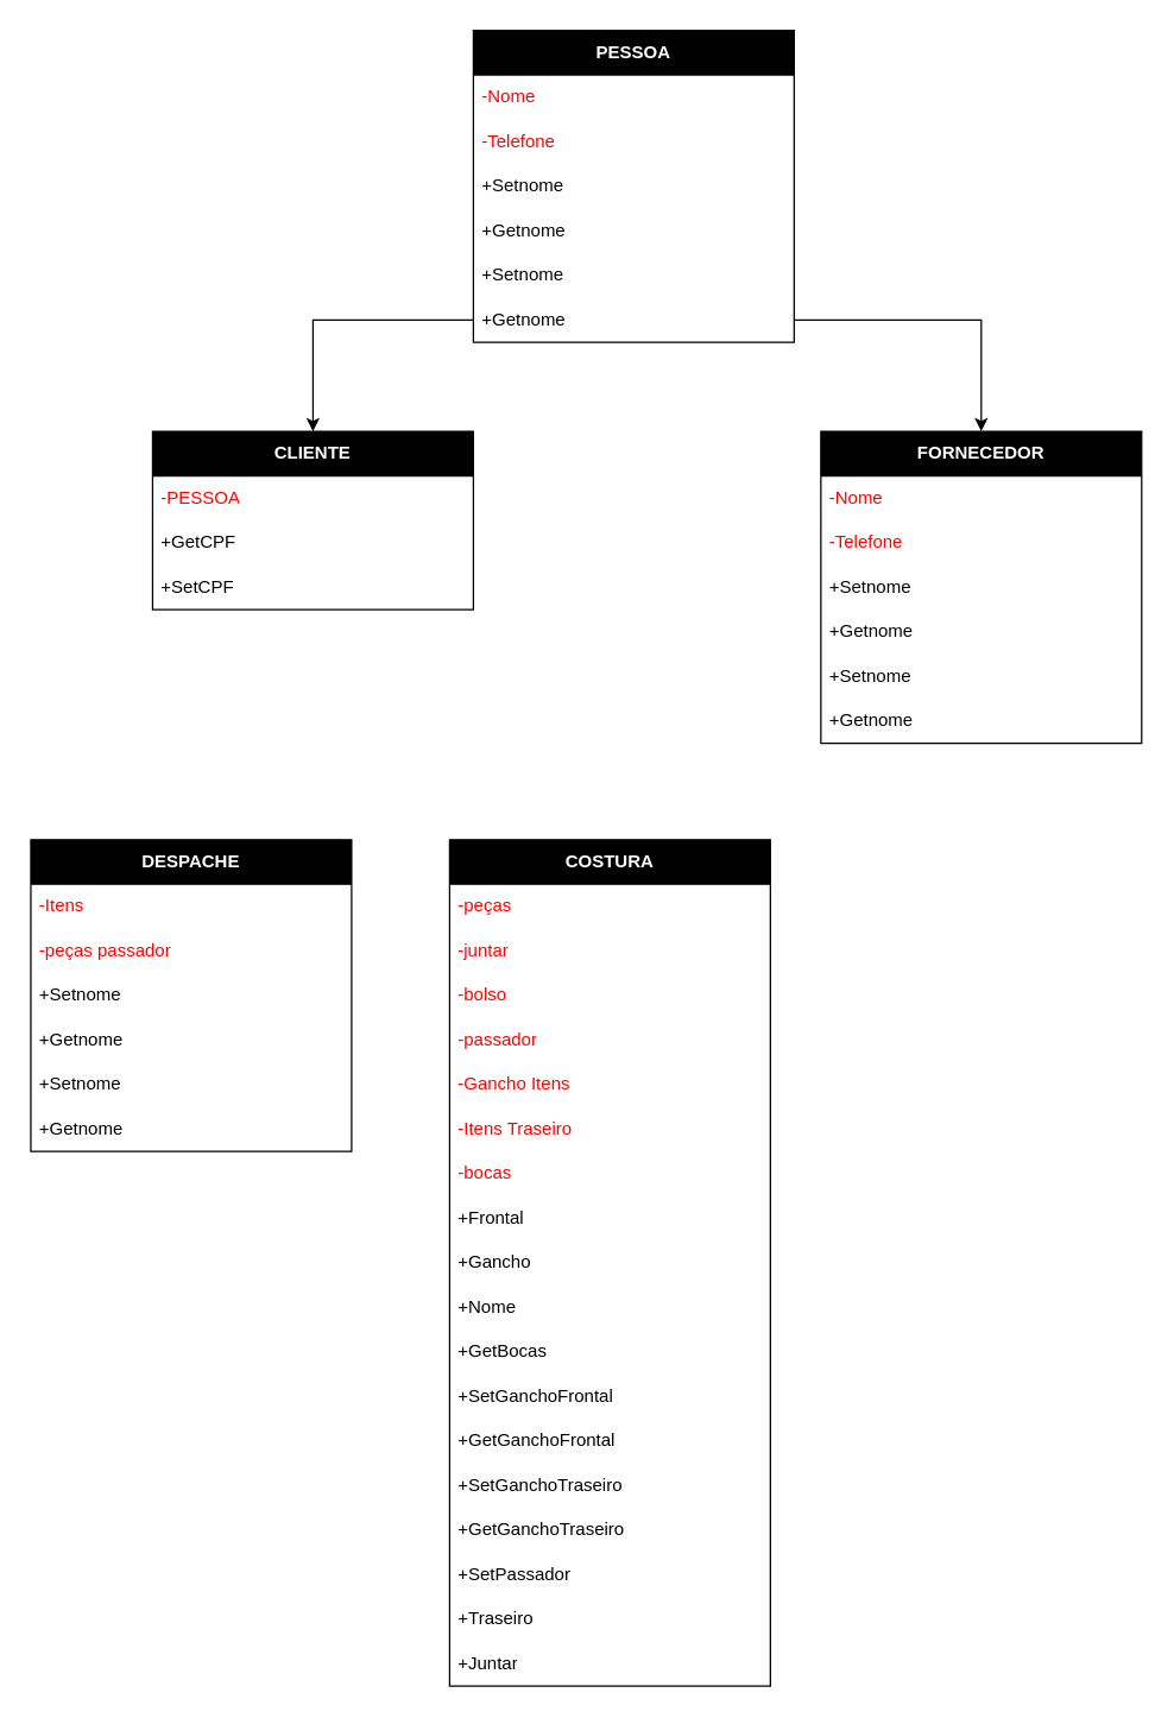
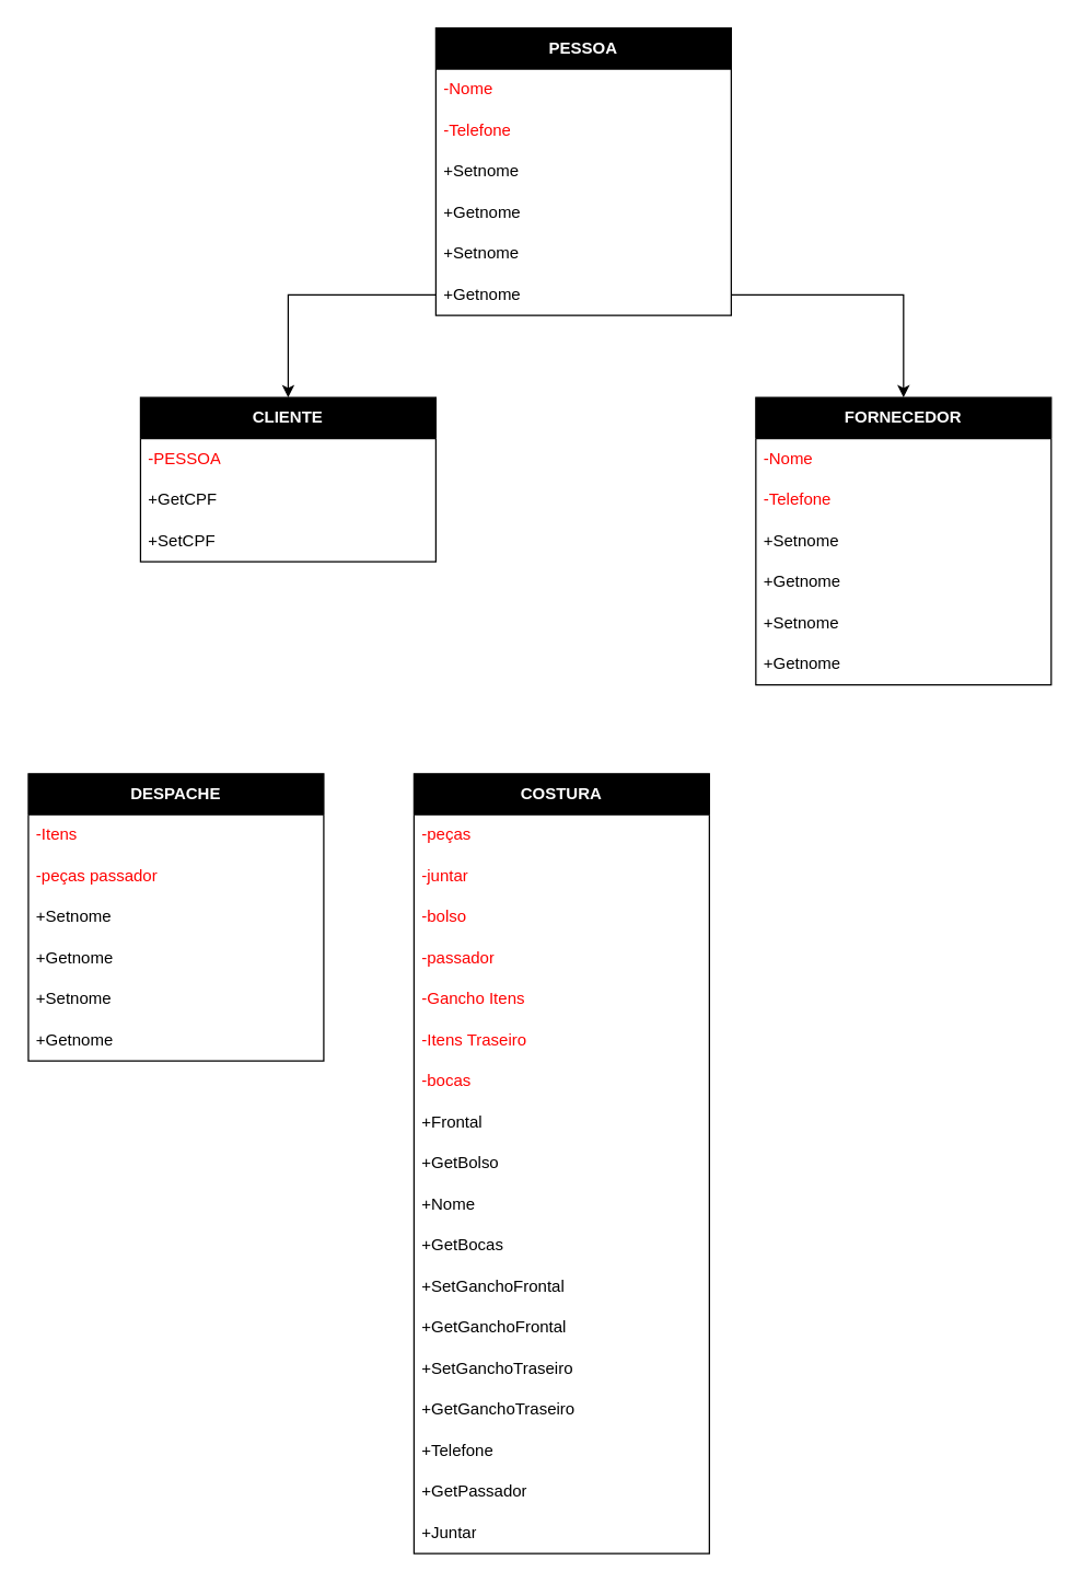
- <mxCell id="31" value="+Gancho" style="text;strokeColor=none;fillColor=none;align=left;verticalAlign=middle;spacingLeft=4;spacingRight=4;overflow=hidden;points=[[0,0.5],[1,0.5]];portConstraint=eastwest;rotatable=0;whiteSpace=wrap;html=1;" vertex="1" parent="22"><mxGeometry y="270" width="216" height="30" as="geometry" /></mxCell>
+ <mxCell id="31" value="+GetBolso" style="text;strokeColor=none;fillColor=none;align=left;verticalAlign=middle;spacingLeft=4;spacingRight=4;overflow=hidden;points=[[0,0.5],[1,0.5]];portConstraint=eastwest;rotatable=0;whiteSpace=wrap;html=1;" vertex="1" parent="22"><mxGeometry y="270" width="216" height="30" as="geometry" /></mxCell>
- <mxCell id="38" value="+SetPassador" style="text;strokeColor=none;fillColor=none;align=left;verticalAlign=middle;spacingLeft=4;spacingRight=4;overflow=hidden;points=[[0,0.5],[1,0.5]];portConstraint=eastwest;rotatable=0;whiteSpace=wrap;html=1;" vertex="1" parent="22"><mxGeometry y="480" width="216" height="30" as="geometry" /></mxCell>
+ <mxCell id="38" value="+Telefone" style="text;strokeColor=none;fillColor=none;align=left;verticalAlign=middle;spacingLeft=4;spacingRight=4;overflow=hidden;points=[[0,0.5],[1,0.5]];portConstraint=eastwest;rotatable=0;whiteSpace=wrap;html=1;" vertex="1" parent="22"><mxGeometry y="480" width="216" height="30" as="geometry" /></mxCell>
- <mxCell id="39" value="+Traseiro" style="text;strokeColor=none;fillColor=none;align=left;verticalAlign=middle;spacingLeft=4;spacingRight=4;overflow=hidden;points=[[0,0.5],[1,0.5]];portConstraint=eastwest;rotatable=0;whiteSpace=wrap;html=1;" vertex="1" parent="22"><mxGeometry y="510" width="216" height="30" as="geometry" /></mxCell>
+ <mxCell id="39" value="+GetPassador" style="text;strokeColor=none;fillColor=none;align=left;verticalAlign=middle;spacingLeft=4;spacingRight=4;overflow=hidden;points=[[0,0.5],[1,0.5]];portConstraint=eastwest;rotatable=0;whiteSpace=wrap;html=1;" vertex="1" parent="22"><mxGeometry y="510" width="216" height="30" as="geometry" /></mxCell>
